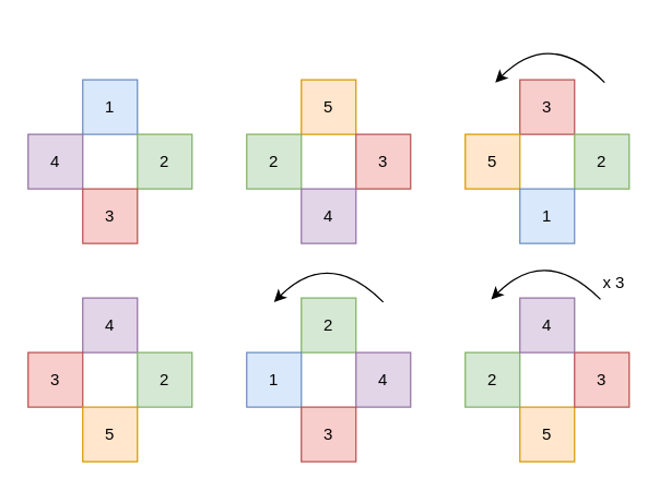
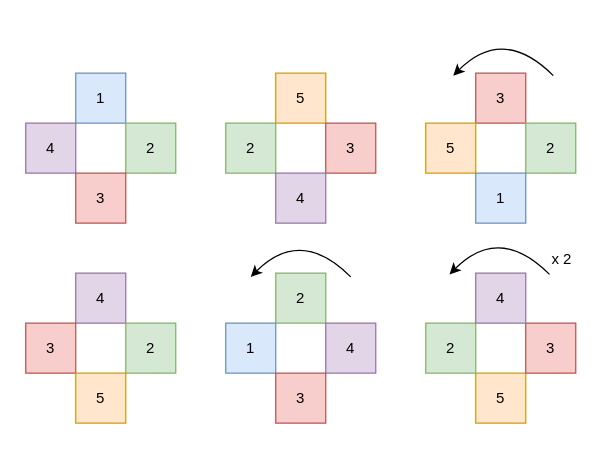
- <mxCell id="29" value="x 3" style="text;html=1;resizable=0;points=[];autosize=1;align=left;verticalAlign=top;spacingTop=-4;" vertex="1" parent="1"><mxGeometry x="439" y="197" width="30" height="20" as="geometry" /></mxCell>
+ <mxCell id="29" value="x 2" style="text;html=1;resizable=0;points=[];autosize=1;align=left;verticalAlign=top;spacingTop=-4;" vertex="1" parent="1"><mxGeometry x="439" y="197" width="30" height="20" as="geometry" /></mxCell>
